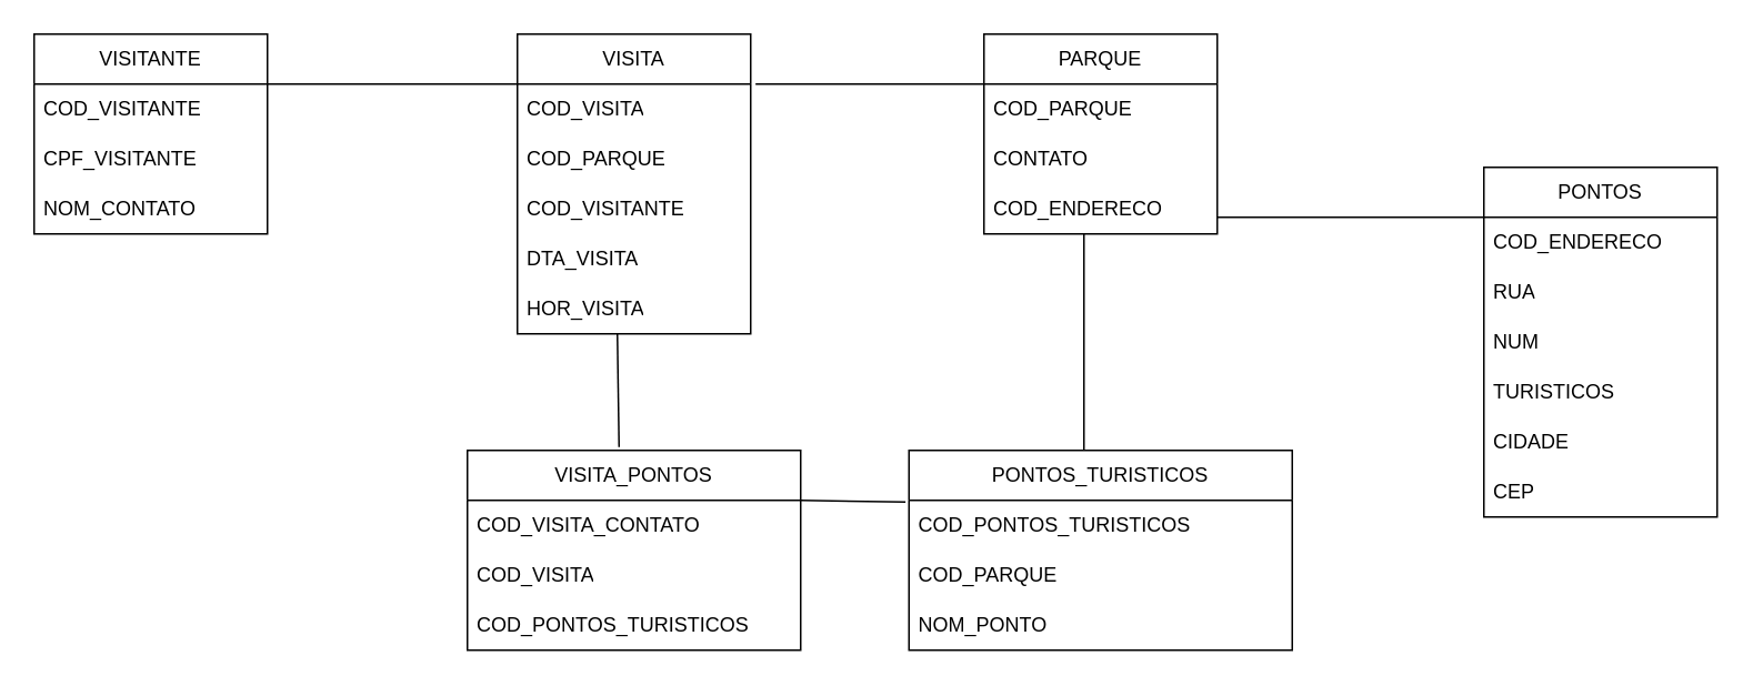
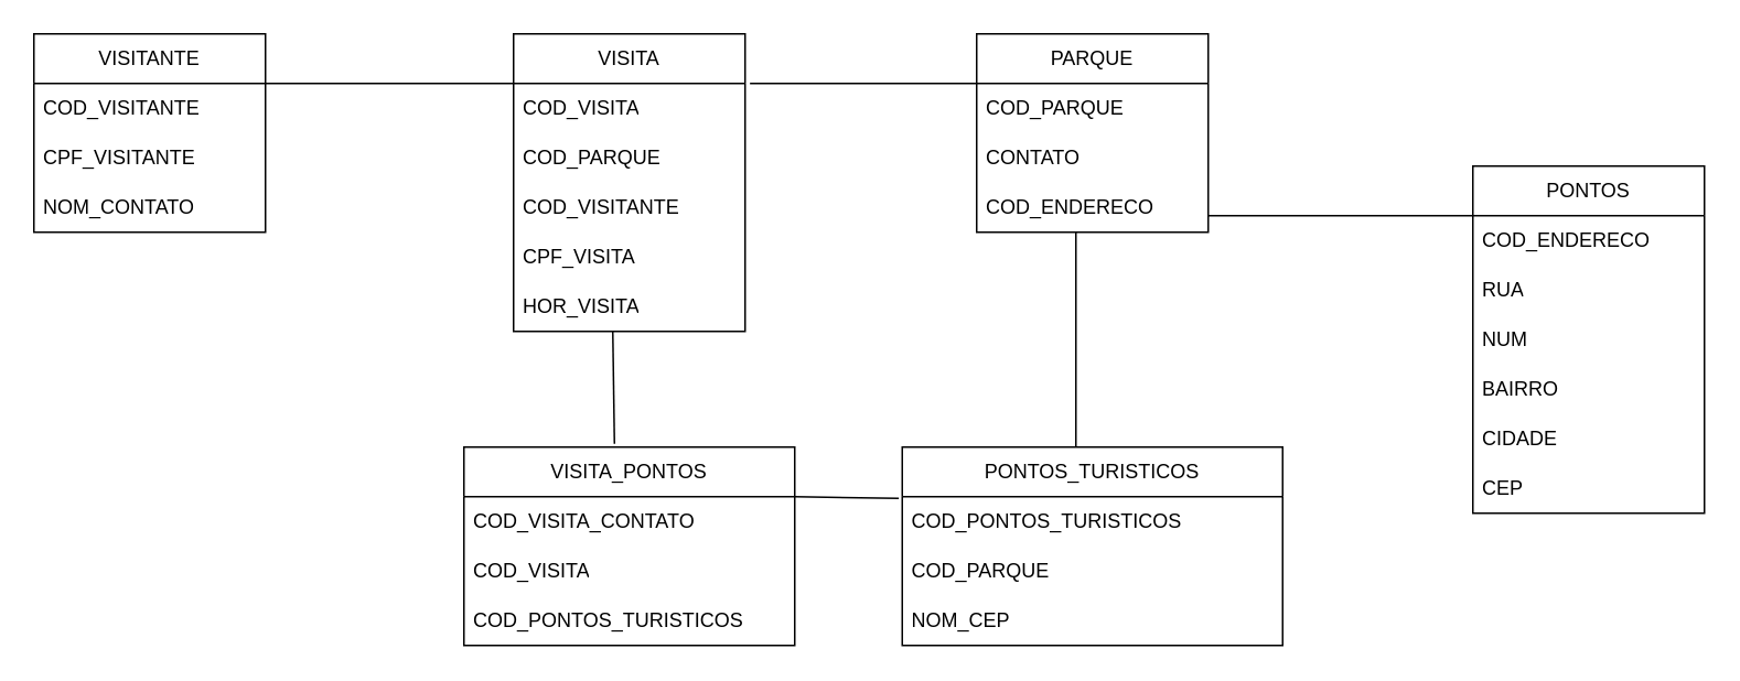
- <mxCell id="18" value="DTA_VISITA" style="text;strokeColor=none;fillColor=none;align=left;verticalAlign=middle;spacingLeft=4;spacingRight=4;overflow=hidden;points=[[0,0.5],[1,0.5]];portConstraint=eastwest;rotatable=0;whiteSpace=wrap;html=1;" vertex="1" parent="14"><mxGeometry y="120" width="140" height="30" as="geometry" /></mxCell>
+ <mxCell id="18" value="CPF_VISITA" style="text;strokeColor=none;fillColor=none;align=left;verticalAlign=middle;spacingLeft=4;spacingRight=4;overflow=hidden;points=[[0,0.5],[1,0.5]];portConstraint=eastwest;rotatable=0;whiteSpace=wrap;html=1;" vertex="1" parent="14"><mxGeometry y="120" width="140" height="30" as="geometry" /></mxCell>
- <mxCell id="33" value="TURISTICOS" style="text;strokeColor=none;fillColor=none;align=left;verticalAlign=middle;spacingLeft=4;spacingRight=4;overflow=hidden;points=[[0,0.5],[1,0.5]];portConstraint=eastwest;rotatable=0;whiteSpace=wrap;html=1;" vertex="1" parent="29"><mxGeometry y="120" width="140" height="30" as="geometry" /></mxCell>
+ <mxCell id="33" value="BAIRRO" style="text;strokeColor=none;fillColor=none;align=left;verticalAlign=middle;spacingLeft=4;spacingRight=4;overflow=hidden;points=[[0,0.5],[1,0.5]];portConstraint=eastwest;rotatable=0;whiteSpace=wrap;html=1;" vertex="1" parent="29"><mxGeometry y="120" width="140" height="30" as="geometry" /></mxCell>
- <mxCell id="9" value="NOM_PONTO" style="text;strokeColor=none;fillColor=none;align=left;verticalAlign=middle;spacingLeft=4;spacingRight=4;overflow=hidden;points=[[0,0.5],[1,0.5]];portConstraint=eastwest;rotatable=0;whiteSpace=wrap;html=1;" vertex="1" parent="6"><mxGeometry y="90" width="230" height="30" as="geometry" /></mxCell>
+ <mxCell id="9" value="NOM_CEP" style="text;strokeColor=none;fillColor=none;align=left;verticalAlign=middle;spacingLeft=4;spacingRight=4;overflow=hidden;points=[[0,0.5],[1,0.5]];portConstraint=eastwest;rotatable=0;whiteSpace=wrap;html=1;" vertex="1" parent="6"><mxGeometry y="90" width="230" height="30" as="geometry" /></mxCell>
